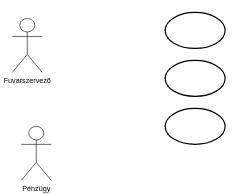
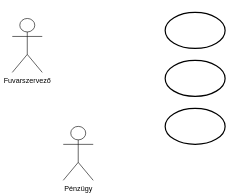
- <mxCell id="6" value="Pénzügy" style="shape=umlActor;verticalLabelPosition=bottom;verticalAlign=top;html=1;outlineConnect=0;" vertex="1" parent="1"><mxGeometry x="35" y="210" width="50" height="90" as="geometry" /></mxCell>
+ <mxCell id="6" value="Pénzügy" style="shape=umlActor;verticalLabelPosition=bottom;verticalAlign=top;html=1;outlineConnect=0;" vertex="1" parent="1"><mxGeometry x="105" y="210" width="50" height="90" as="geometry" /></mxCell>
